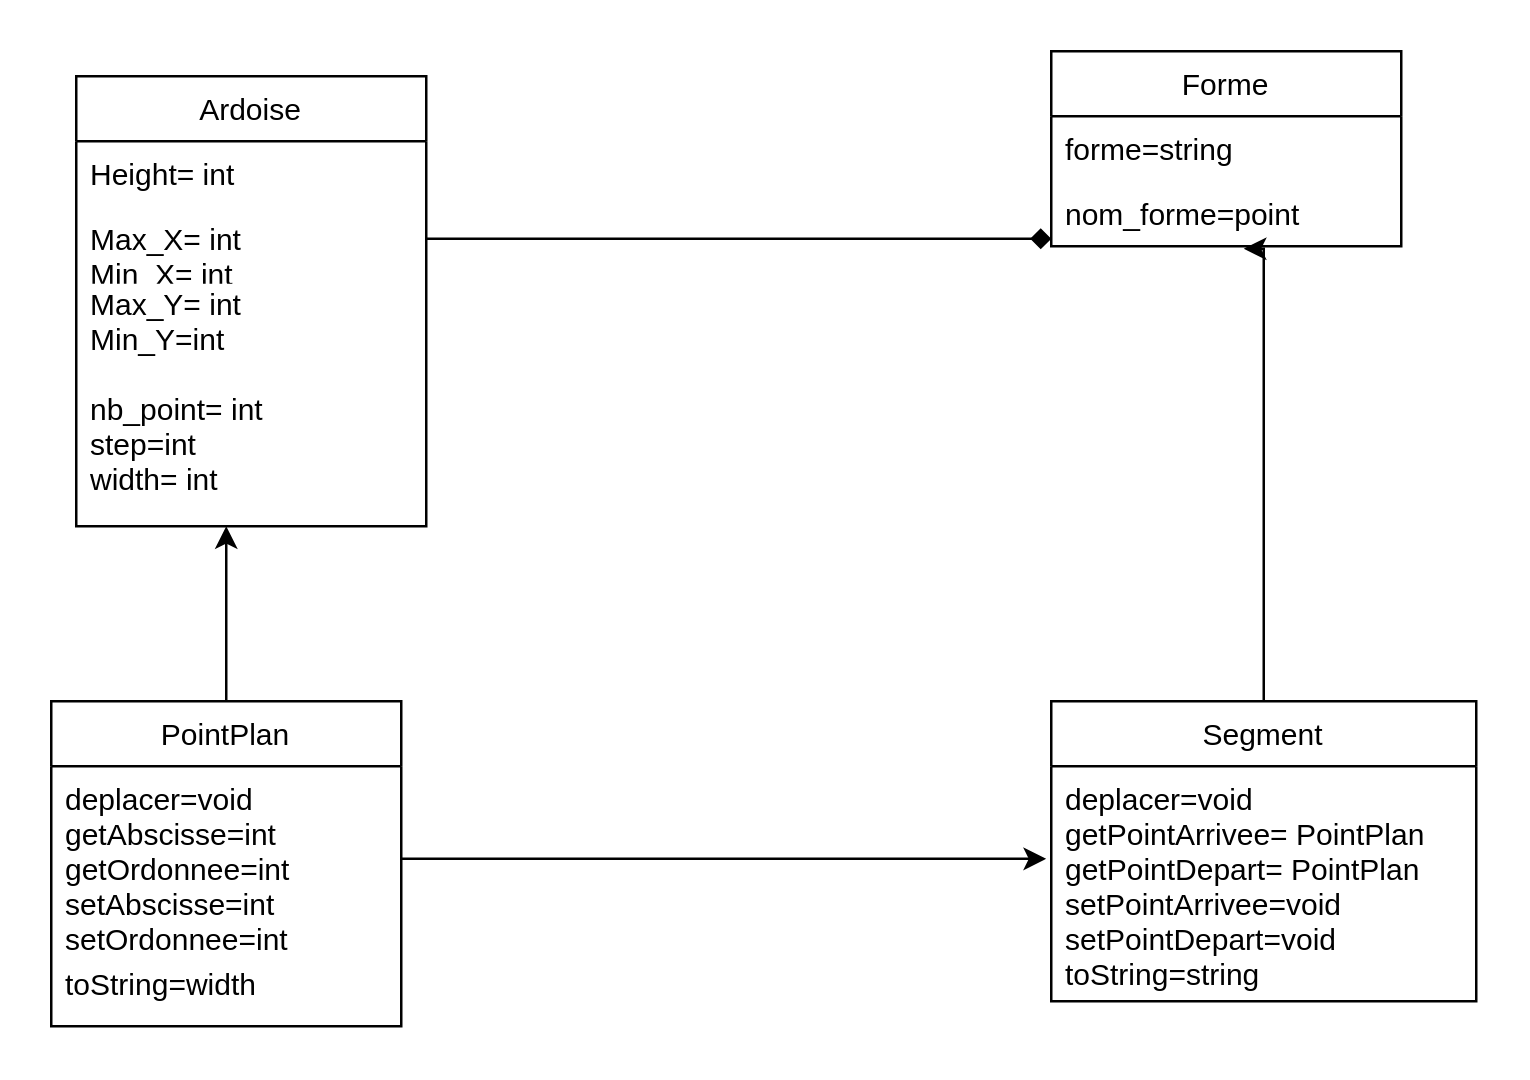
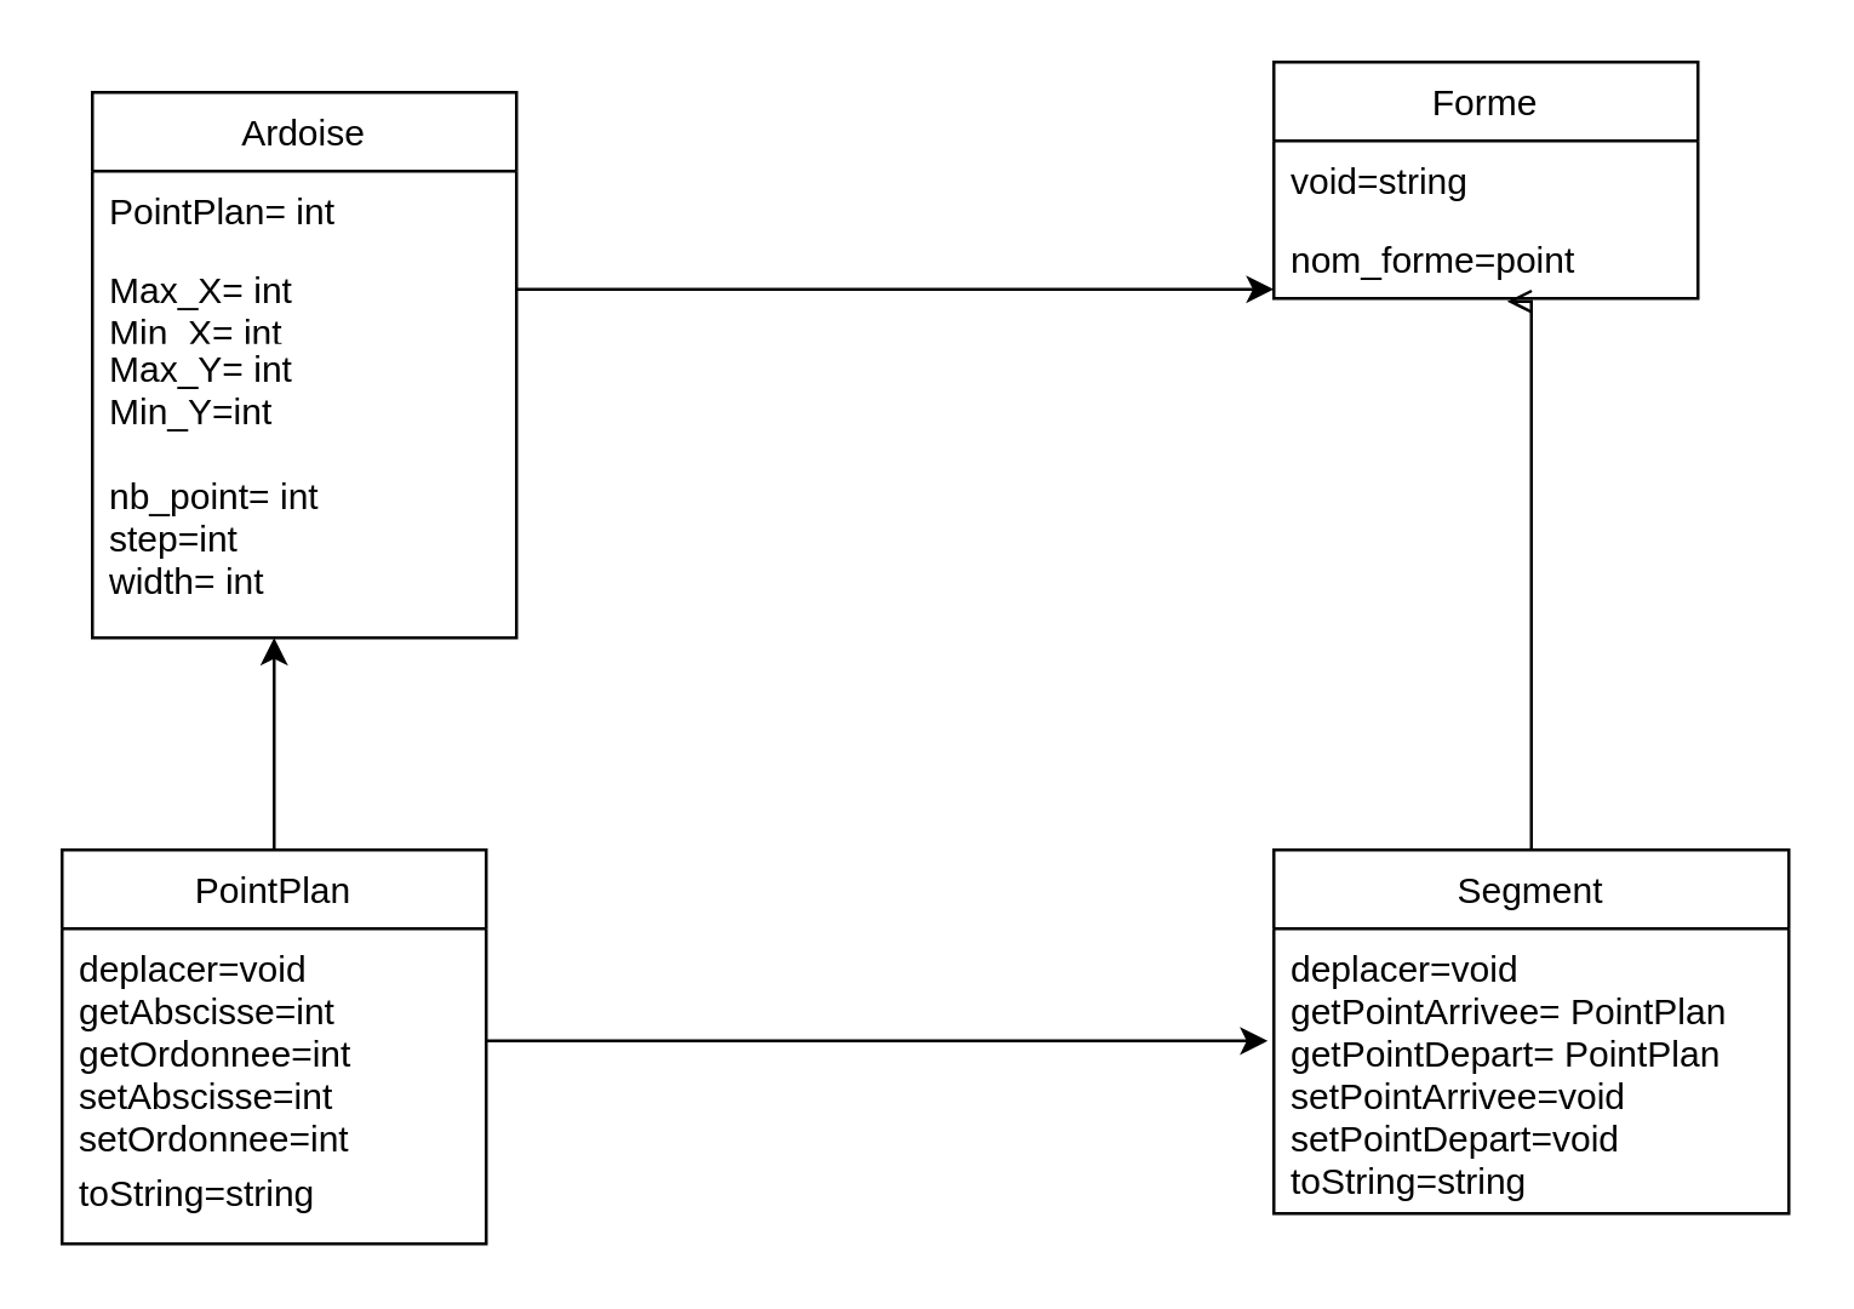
- <mxCell id="7" value="forme=string" style="text;strokeColor=none;fillColor=none;align=left;verticalAlign=top;spacingLeft=4;spacingRight=4;overflow=hidden;rotatable=0;points=[[0,0.5],[1,0.5]];portConstraint=eastwest;" vertex="1" parent="6"><mxGeometry y="26" width="140" height="26" as="geometry" /></mxCell>
+ <mxCell id="7" value="void=string" style="text;strokeColor=none;fillColor=none;align=left;verticalAlign=top;spacingLeft=4;spacingRight=4;overflow=hidden;rotatable=0;points=[[0,0.5],[1,0.5]];portConstraint=eastwest;" vertex="1" parent="6"><mxGeometry y="26" width="140" height="26" as="geometry" /></mxCell>
- <mxCell id="3" value="Height= int" style="text;strokeColor=none;fillColor=none;align=left;verticalAlign=top;spacingLeft=4;spacingRight=4;overflow=hidden;rotatable=0;points=[[0,0.5],[1,0.5]];portConstraint=eastwest;" vertex="1" parent="2"><mxGeometry y="26" width="140" height="26" as="geometry" /></mxCell>
+ <mxCell id="3" value="PointPlan= int" style="text;strokeColor=none;fillColor=none;align=left;verticalAlign=top;spacingLeft=4;spacingRight=4;overflow=hidden;rotatable=0;points=[[0,0.5],[1,0.5]];portConstraint=eastwest;" vertex="1" parent="2"><mxGeometry y="26" width="140" height="26" as="geometry" /></mxCell>
- <mxCell id="16" style="edgeStyle=orthogonalEdgeStyle;rounded=0;orthogonalLoop=1;jettySize=auto;html=1;endArrow=diamond;" edge="1" parent="1" source="4" target="8"><mxGeometry relative="1" as="geometry"><Array as="points"><mxPoint x="350" y="95" /><mxPoint x="350" y="95" /></Array></mxGeometry></mxCell>
+ <mxCell id="16" style="edgeStyle=orthogonalEdgeStyle;rounded=0;orthogonalLoop=1;jettySize=auto;html=1;" edge="1" parent="1" source="4" target="8"><mxGeometry relative="1" as="geometry"><Array as="points"><mxPoint x="350" y="95" /><mxPoint x="350" y="95" /></Array></mxGeometry></mxCell>
- <mxCell id="13" style="edgeStyle=orthogonalEdgeStyle;rounded=0;orthogonalLoop=1;jettySize=auto;html=1;entryX=0.55;entryY=1.038;entryDx=0;entryDy=0;entryPerimeter=0;" edge="1" parent="1" source="14" target="8"><mxGeometry relative="1" as="geometry"><Array as="points"><mxPoint x="505" y="99" /></Array></mxGeometry></mxCell>
+ <mxCell id="13" style="edgeStyle=orthogonalEdgeStyle;rounded=0;orthogonalLoop=1;jettySize=auto;html=1;entryX=0.55;entryY=1.038;entryDx=0;entryDy=0;entryPerimeter=0;endArrow=open;" edge="1" parent="1" source="14" target="8"><mxGeometry relative="1" as="geometry"><Array as="points"><mxPoint x="505" y="99" /></Array></mxGeometry></mxCell>
- <mxCell id="12" value="toString=width" style="text;strokeColor=none;fillColor=none;align=left;verticalAlign=top;spacingLeft=4;spacingRight=4;overflow=hidden;rotatable=0;points=[[0,0.5],[1,0.5]];portConstraint=eastwest;" vertex="1" parent="10"><mxGeometry y="100" width="140" height="30" as="geometry" /></mxCell>
+ <mxCell id="12" value="toString=string" style="text;strokeColor=none;fillColor=none;align=left;verticalAlign=top;spacingLeft=4;spacingRight=4;overflow=hidden;rotatable=0;points=[[0,0.5],[1,0.5]];portConstraint=eastwest;" vertex="1" parent="10"><mxGeometry y="100" width="140" height="30" as="geometry" /></mxCell>
